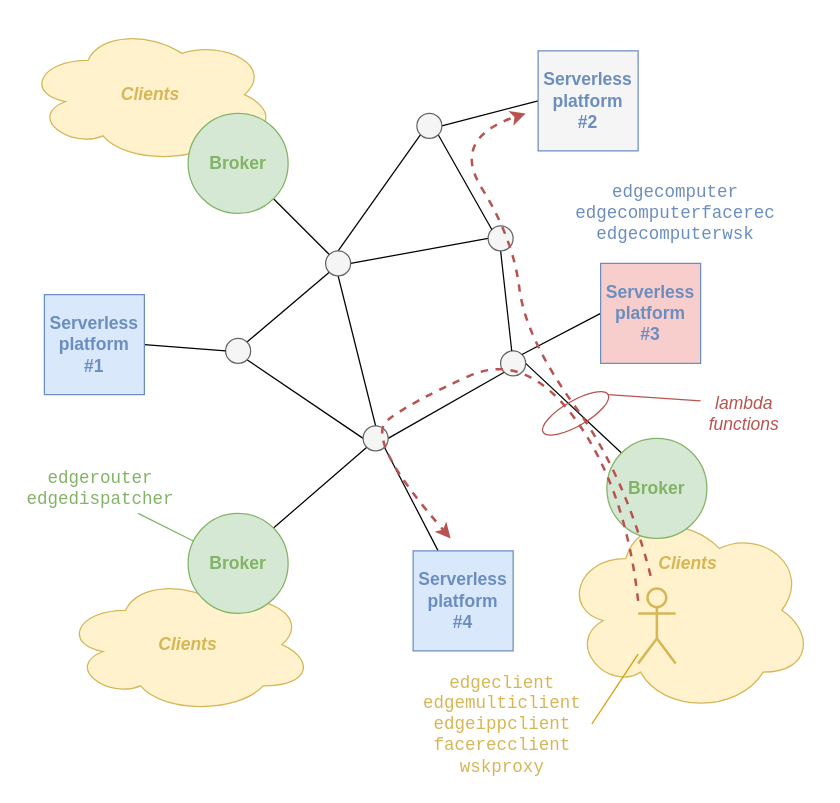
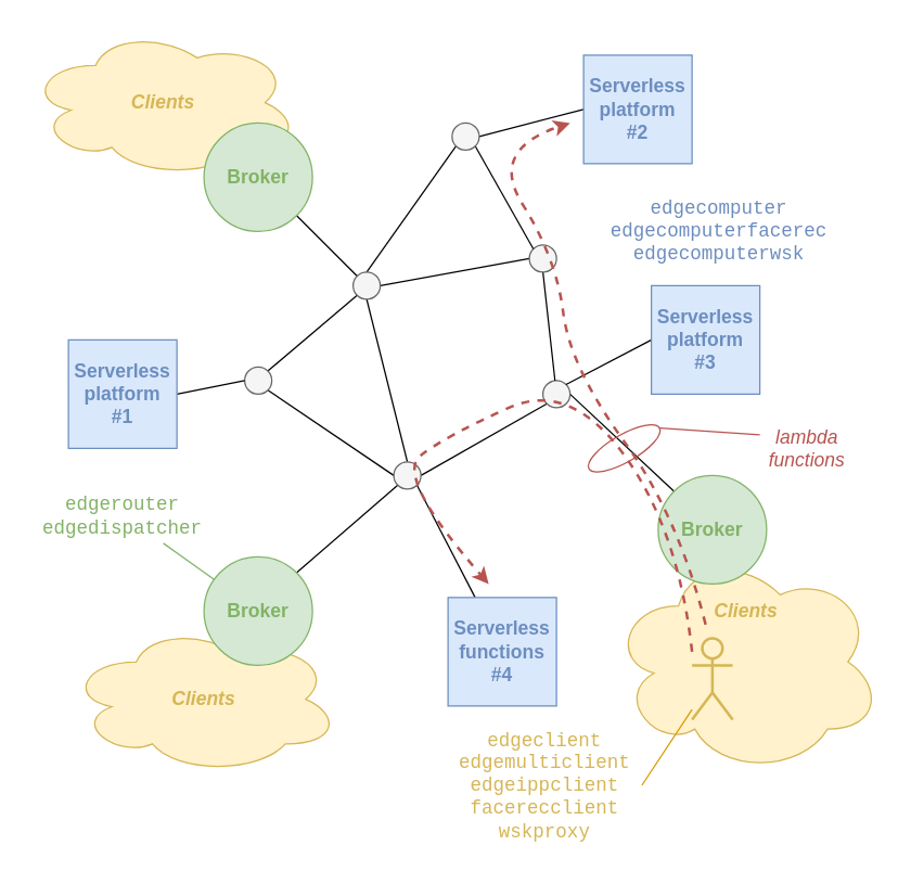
- <mxCell id="21" value="Serverless&lt;br style=&quot;font-size: 14px;&quot;&gt;platform&lt;br style=&quot;font-size: 14px;&quot;&gt;#2" style="rounded=0;whiteSpace=wrap;html=1;fillColor=#f5f5f5;strokeColor=#6c8ebf;fontColor=#6C8EBF;fontSize=14;fontStyle=1;" parent="1" vertex="1"><mxGeometry x="430" y="40" width="80" height="80" as="geometry" /></mxCell>
+ <mxCell id="21" value="Serverless&lt;br style=&quot;font-size: 14px;&quot;&gt;platform&lt;br style=&quot;font-size: 14px;&quot;&gt;#2" style="rounded=0;whiteSpace=wrap;html=1;fillColor=#dae8fc;strokeColor=#6c8ebf;fontColor=#6C8EBF;fontSize=14;fontStyle=1" parent="1" vertex="1"><mxGeometry x="430" y="40" width="80" height="80" as="geometry" /></mxCell>
- <mxCell id="36" value="edgecomputer&lt;br&gt;edgecomputerfacerec&lt;br&gt;edgecomputerwsk" style="text;html=1;strokeColor=none;fillColor=none;align=center;verticalAlign=middle;whiteSpace=wrap;rounded=0;fontSize=14;fontColor=#6C8EBF;fontStyle=0;fontFamily=Courier New;" parent="1" vertex="1"><mxGeometry x="450" y="140" width="180" height="60" as="geometry" /></mxCell>
+ <mxCell id="36" value="edgecomputer&lt;br&gt;edgecomputerfacerec&lt;br&gt;edgecomputerwsk" style="text;html=1;strokeColor=none;fillColor=none;align=center;verticalAlign=middle;whiteSpace=wrap;rounded=0;fontSize=14;fontColor=#6C8EBF;fontStyle=0;fontFamily=Courier New;" parent="1" vertex="1"><mxGeometry x="440" y="140" width="180" height="60" as="geometry" /></mxCell>
- <mxCell id="23" value="&lt;span style=&quot;white-space: normal; font-size: 14px;&quot;&gt;Serverless&lt;/span&gt;&lt;br style=&quot;white-space: normal; font-size: 14px;&quot;&gt;&lt;span style=&quot;white-space: normal; font-size: 14px;&quot;&gt;platform&lt;/span&gt;&lt;br style=&quot;white-space: normal; font-size: 14px;&quot;&gt;&lt;span style=&quot;white-space: normal; font-size: 14px;&quot;&gt;#3&lt;/span&gt;" style="rounded=0;whiteSpace=wrap;html=1;fillColor=#f8cecc;strokeColor=#6c8ebf;fontColor=#6C8EBF;fontSize=14;fontStyle=1;" parent="1" vertex="1"><mxGeometry x="480" y="210" width="80" height="80" as="geometry" /></mxCell>
+ <mxCell id="23" value="&lt;span style=&quot;white-space: normal; font-size: 14px;&quot;&gt;Serverless&lt;/span&gt;&lt;br style=&quot;white-space: normal; font-size: 14px;&quot;&gt;&lt;span style=&quot;white-space: normal; font-size: 14px;&quot;&gt;platform&lt;/span&gt;&lt;br style=&quot;white-space: normal; font-size: 14px;&quot;&gt;&lt;span style=&quot;white-space: normal; font-size: 14px;&quot;&gt;#3&lt;/span&gt;" style="rounded=0;whiteSpace=wrap;html=1;fillColor=#dae8fc;strokeColor=#6c8ebf;fontColor=#6C8EBF;fontSize=14;fontStyle=1" parent="1" vertex="1"><mxGeometry x="480" y="210" width="80" height="80" as="geometry" /></mxCell>
- <mxCell id="19" value="Serverless&lt;br style=&quot;font-size: 14px;&quot;&gt;platform&lt;br style=&quot;font-size: 14px;&quot;&gt;#1" style="rounded=0;whiteSpace=wrap;html=1;fillColor=#dae8fc;strokeColor=#6c8ebf;fontColor=#6C8EBF;fontSize=14;fontStyle=1" parent="1" vertex="1"><mxGeometry x="35" y="235" width="80" height="80" as="geometry" /></mxCell>
+ <mxCell id="19" value="Serverless&lt;br style=&quot;font-size: 14px;&quot;&gt;platform&lt;br style=&quot;font-size: 14px;&quot;&gt;#1" style="rounded=0;whiteSpace=wrap;html=1;fillColor=#dae8fc;strokeColor=#6c8ebf;fontColor=#6C8EBF;fontSize=14;fontStyle=1" parent="1" vertex="1"><mxGeometry x="50" y="250" width="80" height="80" as="geometry" /></mxCell>
- <mxCell id="35" value="edgerouter edgedispatcher" style="text;html=1;strokeColor=none;fillColor=none;align=center;verticalAlign=middle;whiteSpace=wrap;fontSize=14;fontColor=#82B366;fontStyle=0;fontFamily=Courier New;" parent="1" vertex="1"><mxGeometry x="20" y="370" width="120" height="40" as="geometry" /></mxCell>
+ <mxCell id="35" value="edgerouter edgedispatcher" style="text;html=1;strokeColor=none;fillColor=none;align=center;verticalAlign=middle;whiteSpace=wrap;fontSize=14;fontColor=#82B366;fontStyle=0;fontFamily=Courier New;" parent="1" vertex="1"><mxGeometry x="30" y="360" width="120" height="40" as="geometry" /></mxCell>
- <mxCell id="26" value="&lt;span style=&quot;white-space: normal; font-size: 14px;&quot;&gt;Serverless&lt;/span&gt;&lt;br style=&quot;white-space: normal; font-size: 14px;&quot;&gt;&lt;span style=&quot;white-space: normal; font-size: 14px;&quot;&gt;platform&lt;/span&gt;&lt;br style=&quot;white-space: normal; font-size: 14px;&quot;&gt;&lt;span style=&quot;white-space: normal; font-size: 14px;&quot;&gt;#4&lt;/span&gt;" style="rounded=0;whiteSpace=wrap;html=1;fillColor=#dae8fc;strokeColor=#6c8ebf;fontColor=#6C8EBF;fontSize=14;fontStyle=1" parent="1" vertex="1"><mxGeometry x="330" y="440" width="80" height="80" as="geometry" /></mxCell>
+ <mxCell id="26" value="&lt;span style=&quot;white-space: normal; font-size: 14px;&quot;&gt;Serverless&lt;/span&gt;&lt;br style=&quot;white-space: normal; font-size: 14px;&quot;&gt;&lt;span style=&quot;white-space: normal; font-size: 14px;&quot;&gt;functions&lt;/span&gt;&lt;br style=&quot;white-space: normal; font-size: 14px;&quot;&gt;&lt;span style=&quot;white-space: normal; font-size: 14px;&quot;&gt;#4&lt;/span&gt;" style="rounded=0;whiteSpace=wrap;html=1;fillColor=#dae8fc;strokeColor=#6c8ebf;fontColor=#6C8EBF;fontSize=14;fontStyle=1" parent="1" vertex="1"><mxGeometry x="330" y="440" width="80" height="80" as="geometry" /></mxCell>
